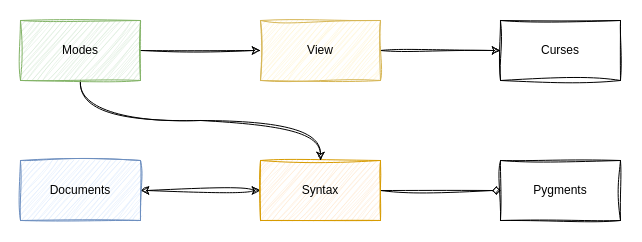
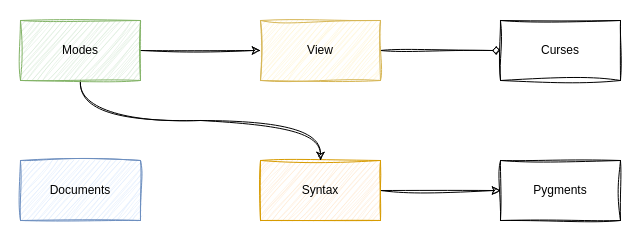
- <mxCell id="5" style="edgeStyle=orthogonalEdgeStyle;rounded=0;sketch=1;hachureGap=4;jiggle=2;curveFitting=1;orthogonalLoop=1;jettySize=auto;html=1;exitX=1;exitY=0.5;exitDx=0;exitDy=0;entryX=0;entryY=0.5;entryDx=0;entryDy=0;" edge="1" parent="1" source="6" target="12"><mxGeometry relative="1" as="geometry" /></mxCell>
+ <mxCell id="5" style="edgeStyle=orthogonalEdgeStyle;rounded=0;sketch=1;hachureGap=4;jiggle=2;curveFitting=1;orthogonalLoop=1;jettySize=auto;html=1;exitX=1;exitY=0.5;exitDx=0;exitDy=0;entryX=0;entryY=0.5;entryDx=0;entryDy=0;endArrow=diamond;" edge="1" parent="1" source="6" target="12"><mxGeometry relative="1" as="geometry" /></mxCell>
- <mxCell id="2" style="edgeStyle=orthogonalEdgeStyle;rounded=0;orthogonalLoop=1;jettySize=auto;html=1;exitX=0;exitY=0.5;exitDx=0;exitDy=0;entryX=1;entryY=0.5;entryDx=0;entryDy=0;startArrow=classic;startFill=1;sketch=1;curveFitting=1;jiggle=2;curved=1;" edge="1" parent="1" source="4" target="7"><mxGeometry relative="1" as="geometry" /></mxCell>
- <mxCell id="3" style="edgeStyle=orthogonalEdgeStyle;rounded=0;sketch=1;hachureGap=4;jiggle=2;curveFitting=1;orthogonalLoop=1;jettySize=auto;html=1;exitX=1;exitY=0.5;exitDx=0;exitDy=0;endArrow=diamond;" edge="1" parent="1" source="4" target="11"><mxGeometry relative="1" as="geometry" /></mxCell>
+ <mxCell id="3" style="edgeStyle=orthogonalEdgeStyle;rounded=0;sketch=1;hachureGap=4;jiggle=2;curveFitting=1;orthogonalLoop=1;jettySize=auto;html=1;exitX=1;exitY=0.5;exitDx=0;exitDy=0;" edge="1" parent="1" source="4" target="11"><mxGeometry relative="1" as="geometry" /></mxCell>
